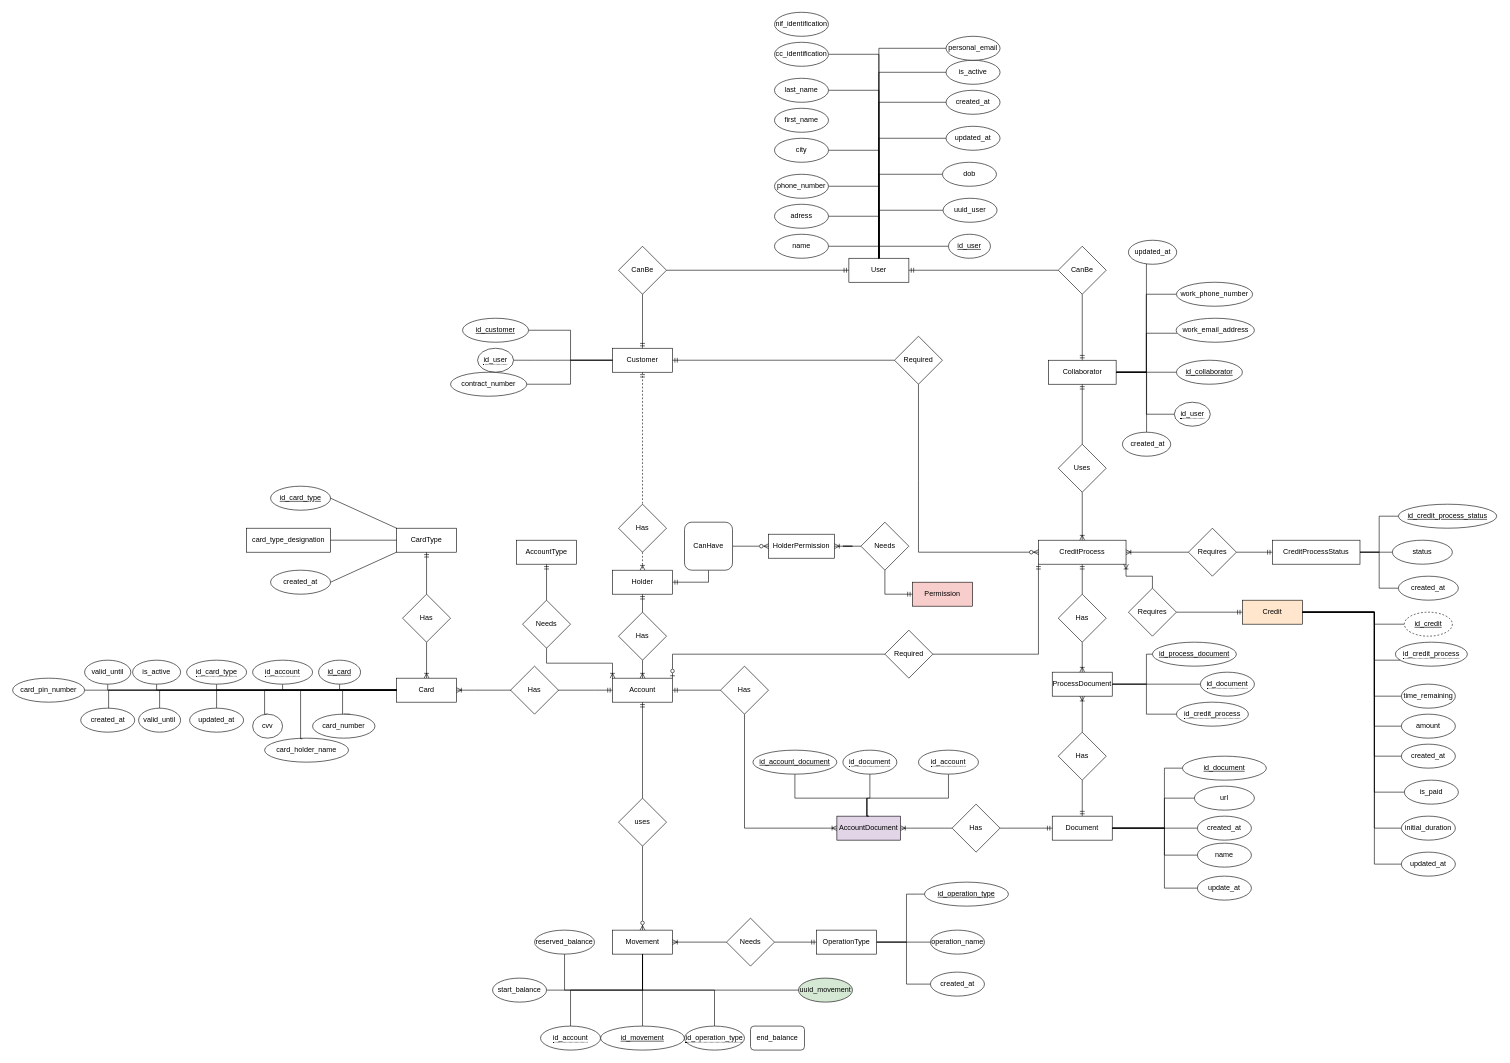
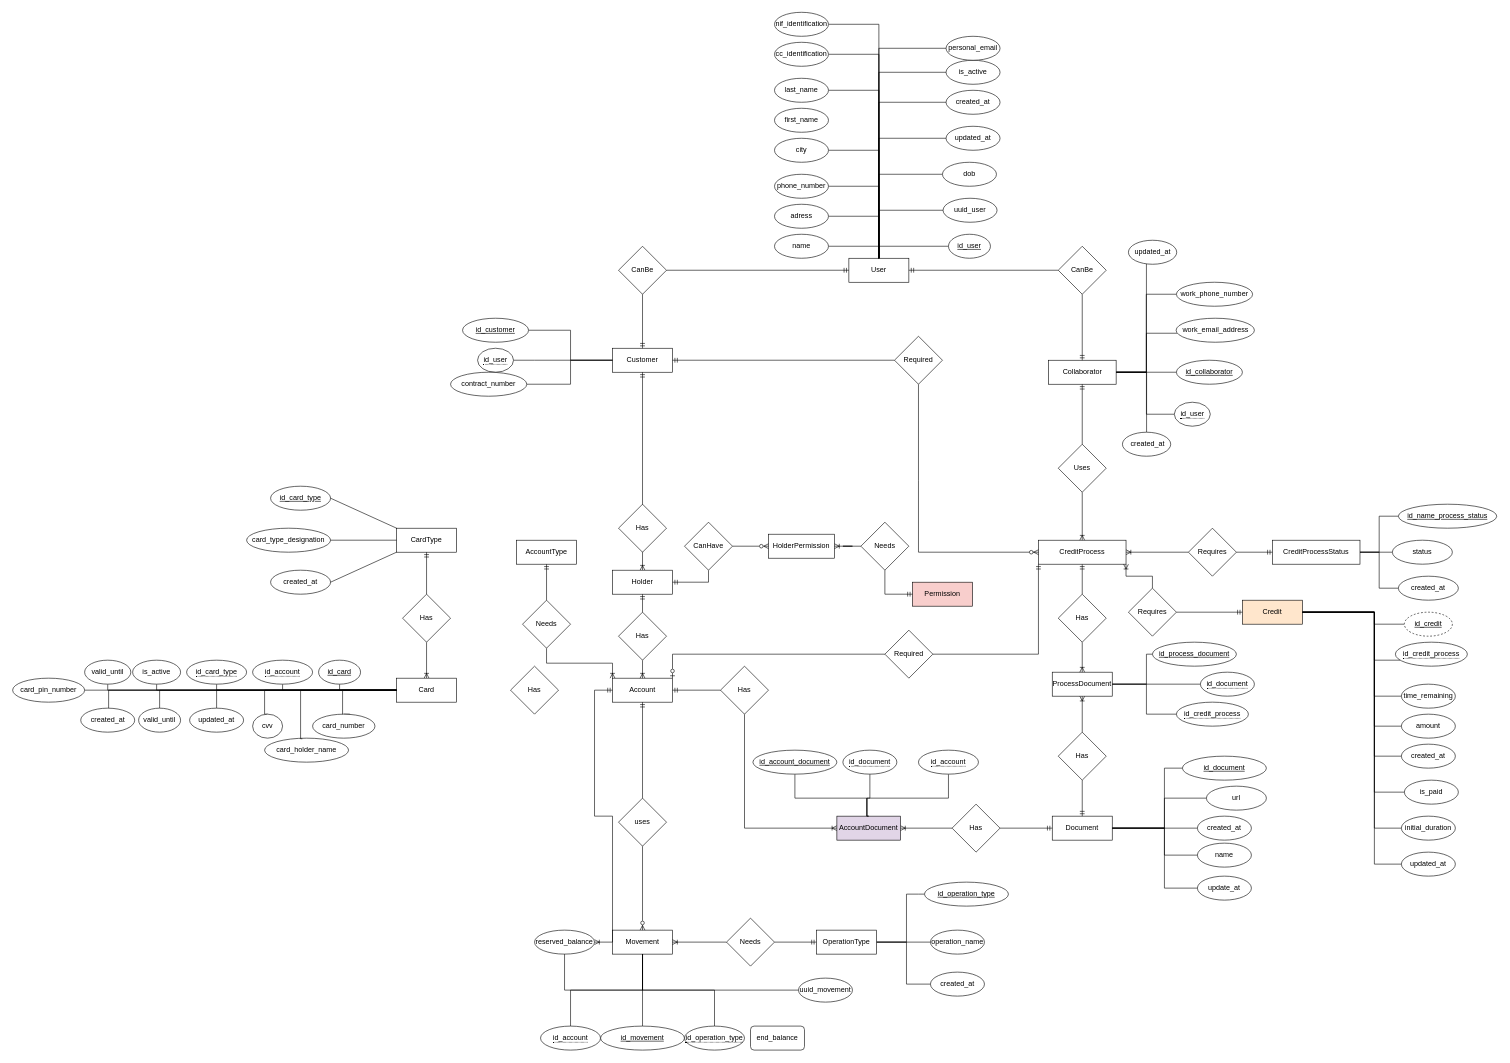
+ <mxCell id="187" style="edgeStyle=orthogonalEdgeStyle;rounded=0;orthogonalLoop=1;jettySize=auto;html=1;startArrow=none;startFill=0;endArrow=none;endFill=0;" edge="1" parent="1" source="188" target="19"><mxGeometry relative="1" as="geometry" /></mxCell>
- <mxCell id="15" value="" style="fontSize=12;html=1;endArrow=ERoneToMany;endFill=0;rounded=0;exitX=0.5;exitY=1;exitDx=0;exitDy=0;entryX=0.5;entryY=0;entryDx=0;entryDy=0;startArrow=ERmandOne;startFill=0;dashed=1;" parent="1" source="2" target="18" edge="1"><mxGeometry width="100" height="100" relative="1" as="geometry"><mxPoint x="1110" y="1020" as="sourcePoint" /><mxPoint x="1220" y="1070" as="targetPoint" /></mxGeometry></mxCell>
+ <mxCell id="15" value="" style="fontSize=12;html=1;endArrow=ERoneToMany;endFill=0;rounded=0;exitX=0.5;exitY=1;exitDx=0;exitDy=0;entryX=0.5;entryY=0;entryDx=0;entryDy=0;startArrow=ERmandOne;startFill=0;" parent="1" source="2" target="18" edge="1"><mxGeometry width="100" height="100" relative="1" as="geometry"><mxPoint x="1110" y="1020" as="sourcePoint" /><mxPoint x="1220" y="1070" as="targetPoint" /></mxGeometry></mxCell>
- <mxCell id="112" value="id_credit_process_status" style="ellipse;whiteSpace=wrap;html=1;align=center;fontStyle=4;" vertex="1" parent="1"><mxGeometry x="2330" y="840" width="164" height="40" as="geometry" /></mxCell>
+ <mxCell id="112" value="id_name_process_status" style="ellipse;whiteSpace=wrap;html=1;align=center;fontStyle=4;" vertex="1" parent="1"><mxGeometry x="2330" y="840" width="164" height="40" as="geometry" /></mxCell>
- <mxCell id="83" value="card_type_designation" style="whiteSpace=wrap;html=1;align=center;rounded=0;" vertex="1" parent="1"><mxGeometry x="410" width="140" height="40" as="geometry" y="880" /></mxCell>
+ <mxCell id="83" value="card_type_designation" style="ellipse;whiteSpace=wrap;html=1;align=center;" vertex="1" parent="1"><mxGeometry x="410" width="140" height="40" as="geometry" y="880" /></mxCell>
- <mxCell id="60" value="CanHave" style="whiteSpace=wrap;html=1;rounded=1;" vertex="1" parent="1"><mxGeometry x="1140" y="870" width="80" height="80" as="geometry" /></mxCell>
+ <mxCell id="60" value="CanHave" style="rhombus;whiteSpace=wrap;html=1;" vertex="1" parent="1"><mxGeometry x="1140" y="870" width="80" height="80" as="geometry" /></mxCell>
- <mxCell id="14" value="" style="edgeStyle=entityRelationEdgeStyle;fontSize=12;html=1;endArrow=ERoneToMany;endFill=0;rounded=0;exitX=0;exitY=0.5;exitDx=0;exitDy=0;entryX=1;entryY=0.5;entryDx=0;entryDy=0;startArrow=ERmandOne;startFill=0;" parent="1" source="5" target="11" edge="1"><mxGeometry width="100" height="100" relative="1" as="geometry"><mxPoint x="1060" y="1210" as="sourcePoint" /><mxPoint x="940" y="1150" as="targetPoint" /></mxGeometry></mxCell>
+ <mxCell id="14" value="" style="edgeStyle=entityRelationEdgeStyle;fontSize=12;html=1;endArrow=ERoneToMany;endFill=0;rounded=0;exitX=0;exitY=0.5;exitDx=0;exitDy=0;startArrow=ERmandOne;startFill=0;" parent="1" source="5" target="167" edge="1"><mxGeometry width="100" height="100" relative="1" as="geometry"><mxPoint x="1060" y="1210" as="sourcePoint" /><mxPoint x="940" y="1150" as="targetPoint" /></mxGeometry></mxCell>
- <mxCell id="142" value="url" style="ellipse;whiteSpace=wrap;html=1;align=center;" vertex="1" parent="1"><mxGeometry x="1990" y="1310" width="100" height="40" as="geometry" /></mxCell>
+ <mxCell id="142" value="url" style="ellipse;whiteSpace=wrap;html=1;align=center;" vertex="1" parent="1"><mxGeometry x="2010" y="1310" width="100" height="40" as="geometry" /></mxCell>
- <mxCell id="170" value="start_balance" style="ellipse;whiteSpace=wrap;html=1;align=center;" vertex="1" parent="1"><mxGeometry x="820" y="1630" width="90" height="40" as="geometry" /></mxCell>
- <mxCell id="169" style="edgeStyle=orthogonalEdgeStyle;rounded=0;orthogonalLoop=1;jettySize=auto;html=1;entryX=0.5;entryY=1;entryDx=0;entryDy=0;startArrow=none;startFill=0;endArrow=none;endFill=0;" edge="1" parent="1" source="170" target="7"><mxGeometry relative="1" as="geometry"><Array as="points"><mxPoint x="845" y="1650" /><mxPoint x="1070" y="1650" /></Array></mxGeometry></mxCell>
- <mxCell id="165" value="uuid_movement" style="ellipse;whiteSpace=wrap;html=1;align=center;fillColor=#d5e8d4;" vertex="1" parent="1"><mxGeometry x="1330" y="1630" width="90" height="40" as="geometry" /></mxCell>
+ <mxCell id="165" value="uuid_movement" style="ellipse;whiteSpace=wrap;html=1;align=center;" vertex="1" parent="1"><mxGeometry x="1330" y="1630" width="90" height="40" as="geometry" /></mxCell>
